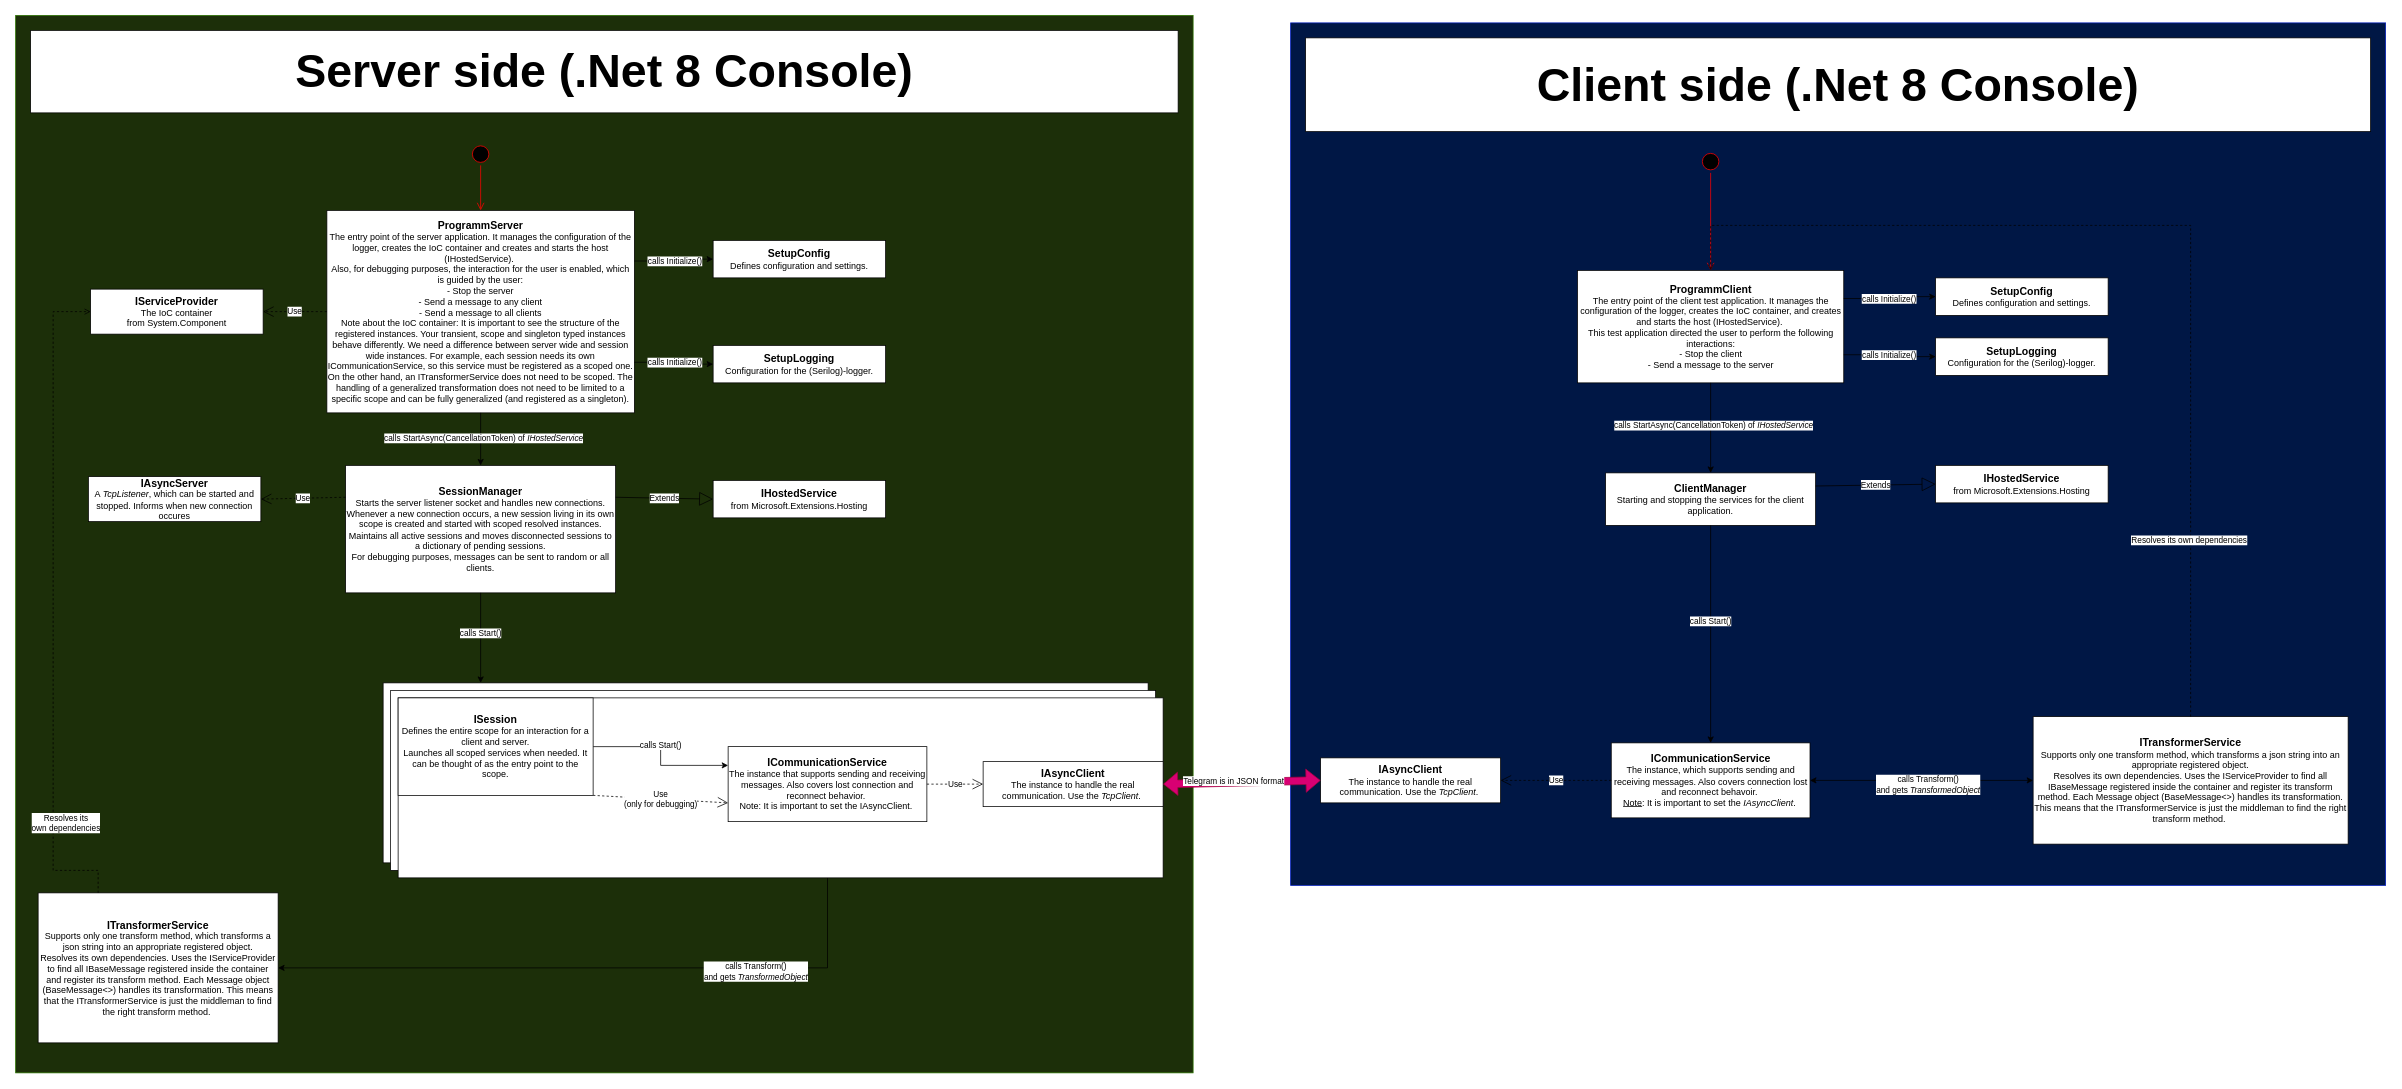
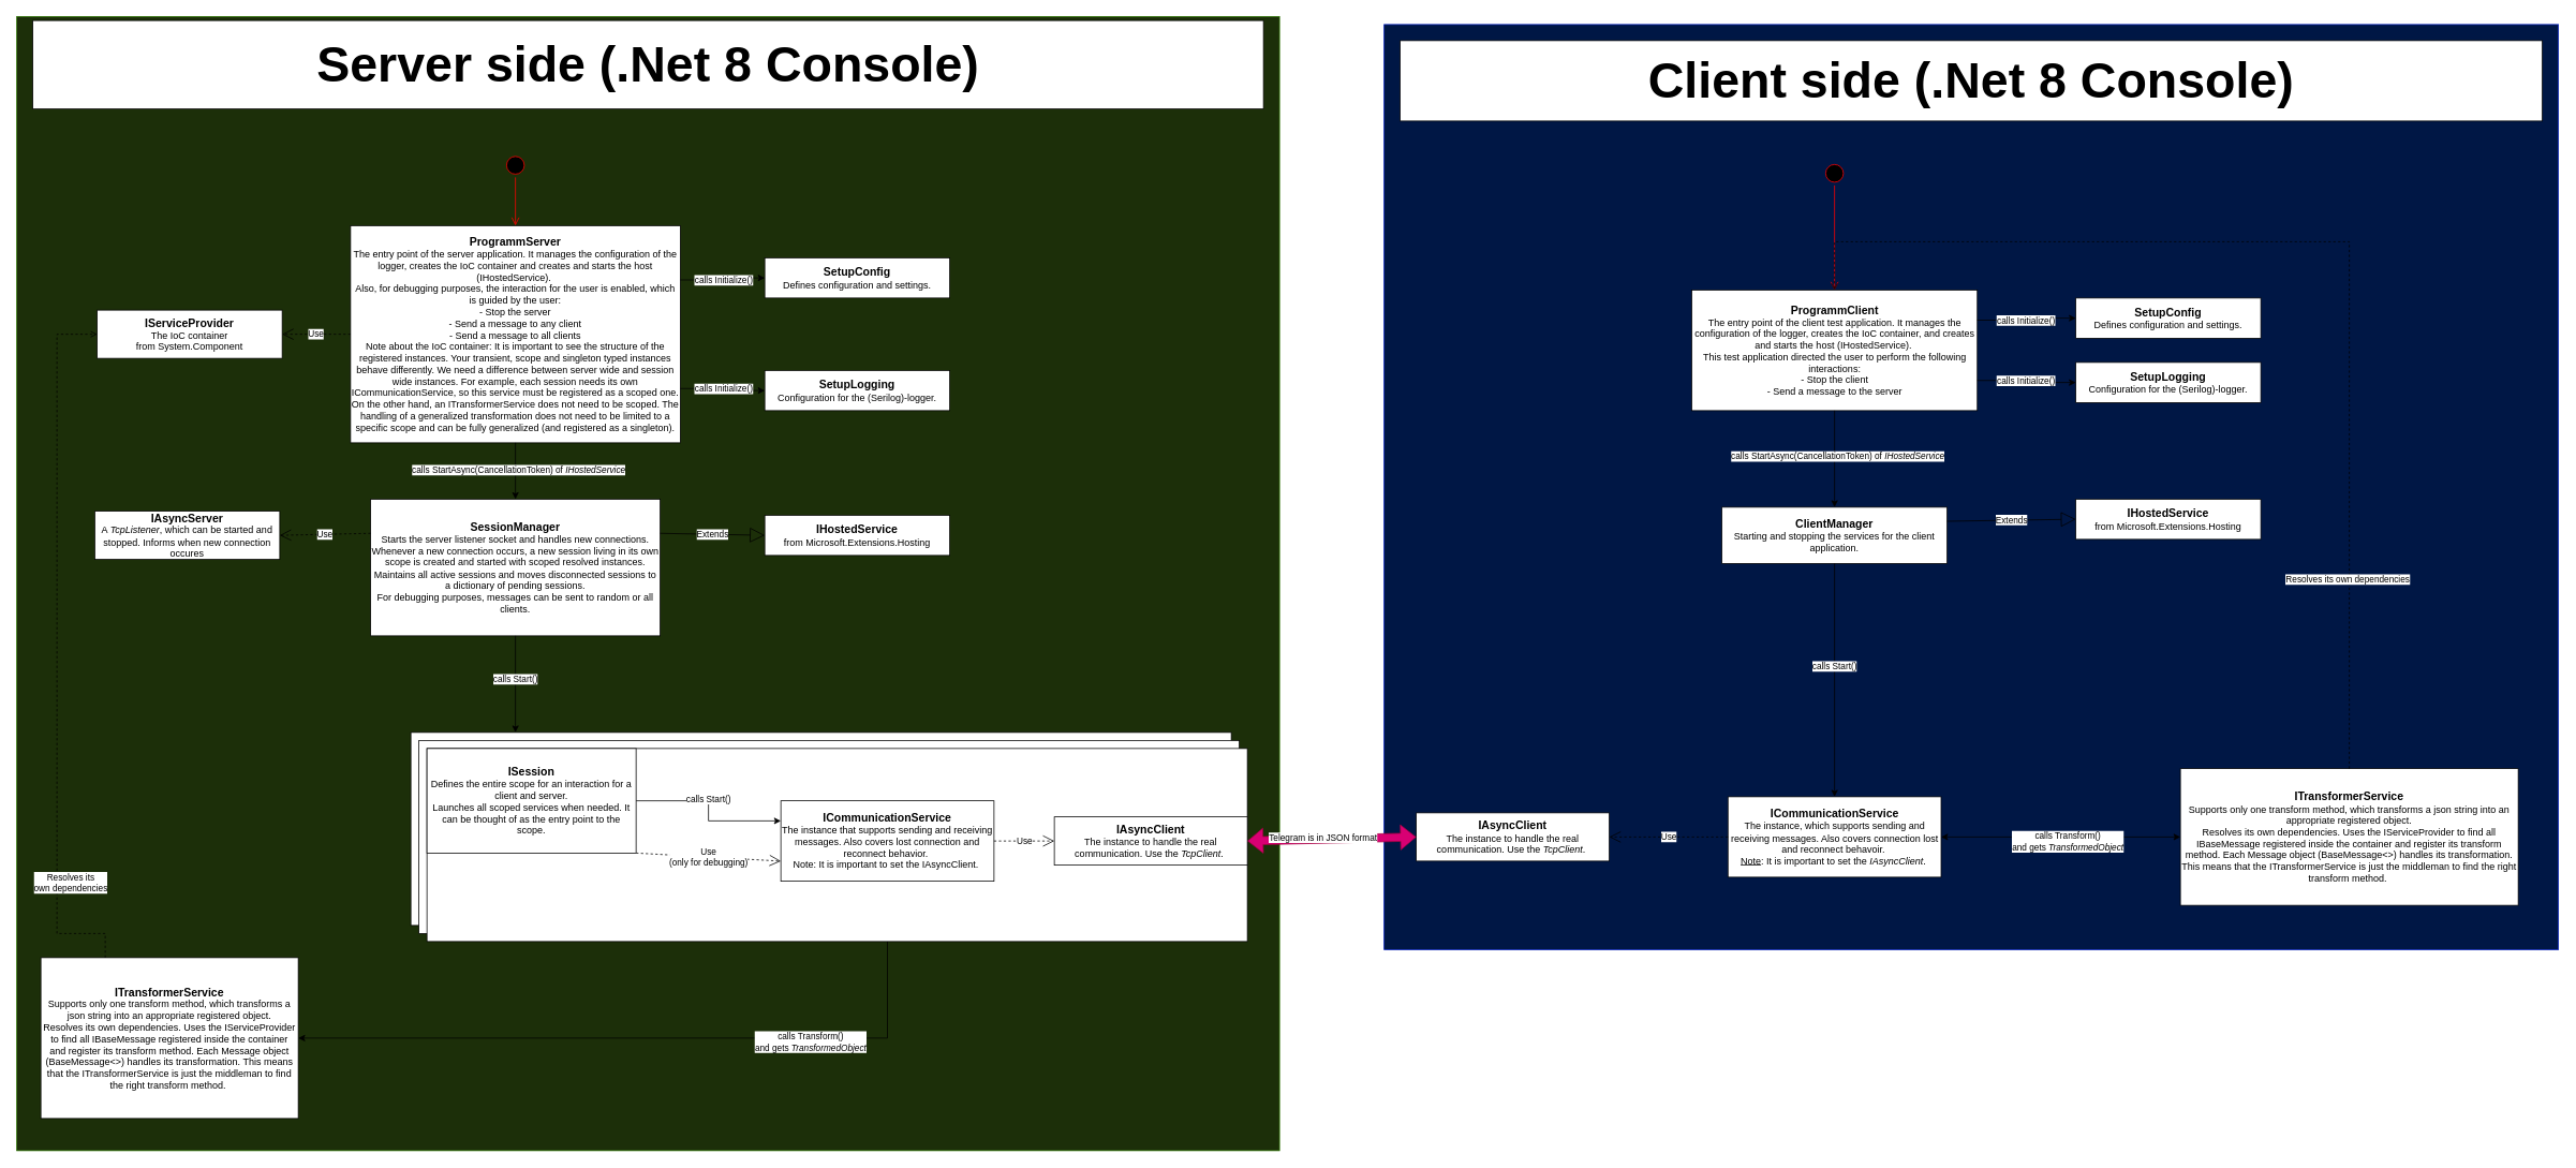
- <mxCell id="22" value="&lt;font style=&quot;font-size: 62px;&quot;&gt;&lt;b&gt;Server side (.Net 8 Console)&lt;/b&gt;&lt;/font&gt;" style="rounded=0;whiteSpace=wrap;html=1;" parent="2" vertex="1"><mxGeometry x="20" y="20" width="1530" height="110" as="geometry" /></mxCell>
+ <mxCell id="22" value="&lt;font style=&quot;font-size: 62px;&quot;&gt;&lt;b&gt;Server side (.Net 8 Console)&lt;/b&gt;&lt;/font&gt;" style="rounded=0;whiteSpace=wrap;html=1;" parent="2" vertex="1"><mxGeometry x="20" y="5" width="1530" height="110" as="geometry" /></mxCell>
- <mxCell id="72" value="&lt;font style=&quot;font-size: 62px;&quot;&gt;&lt;b&gt;Client side (.Net 8 Console)&lt;/b&gt;&lt;/font&gt;" style="rounded=0;whiteSpace=wrap;html=1;" parent="56" vertex="1"><mxGeometry x="20" y="20" width="1420" height="125" as="geometry" /></mxCell>
+ <mxCell id="72" value="&lt;font style=&quot;font-size: 62px;&quot;&gt;&lt;b&gt;Client side (.Net 8 Console)&lt;/b&gt;&lt;/font&gt;" style="rounded=0;whiteSpace=wrap;html=1;" parent="56" vertex="1"><mxGeometry x="20" y="20" width="1420" height="100" as="geometry" /></mxCell>
